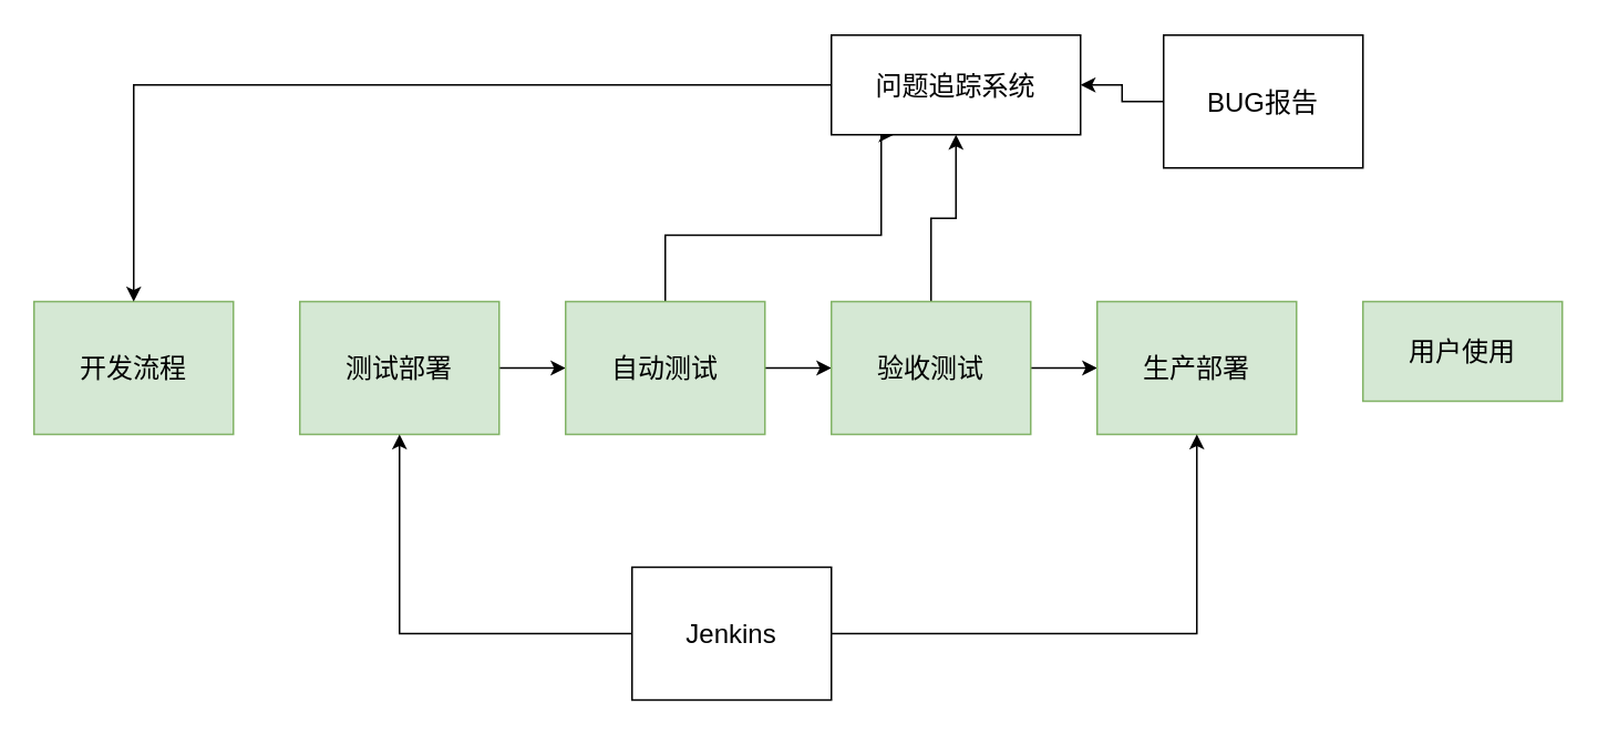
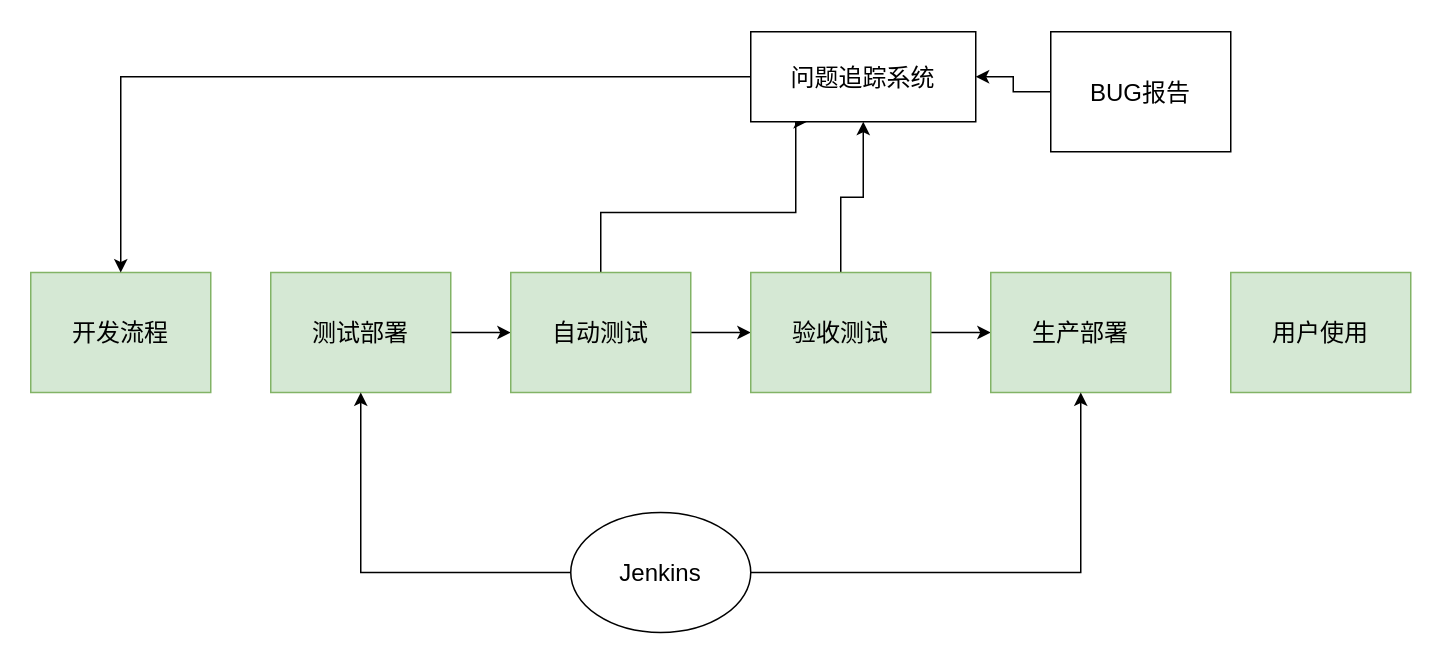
- <mxCell id="14" value="用户使用" style="rounded=0;whiteSpace=wrap;html=1;fontSize=16;fillColor=#d5e8d4;strokeColor=#82b366;" vertex="1" parent="1"><mxGeometry x="820" y="181" width="120" height="60" as="geometry" /></mxCell>
+ <mxCell id="14" value="用户使用" style="rounded=0;whiteSpace=wrap;html=1;fontSize=16;fillColor=#d5e8d4;strokeColor=#82b366;" vertex="1" parent="1"><mxGeometry x="820" y="181" width="120" height="80" as="geometry" /></mxCell>
- <mxCell id="17" value="Jenkins" style="rounded=0;whiteSpace=wrap;html=1;fontSize=16;" vertex="1" parent="1"><mxGeometry x="380" y="341" width="120" height="80" as="geometry" /></mxCell>
+ <mxCell id="17" value="Jenkins" style="ellipse;whiteSpace=wrap;html=1;fontSize=16;" vertex="1" parent="1"><mxGeometry x="380" y="341" width="120" height="80" as="geometry" /></mxCell>
